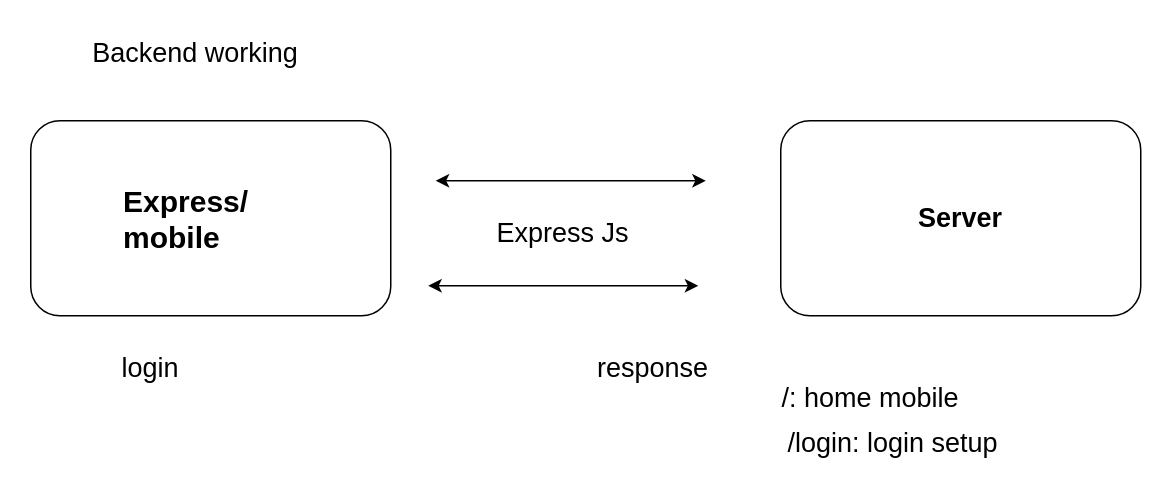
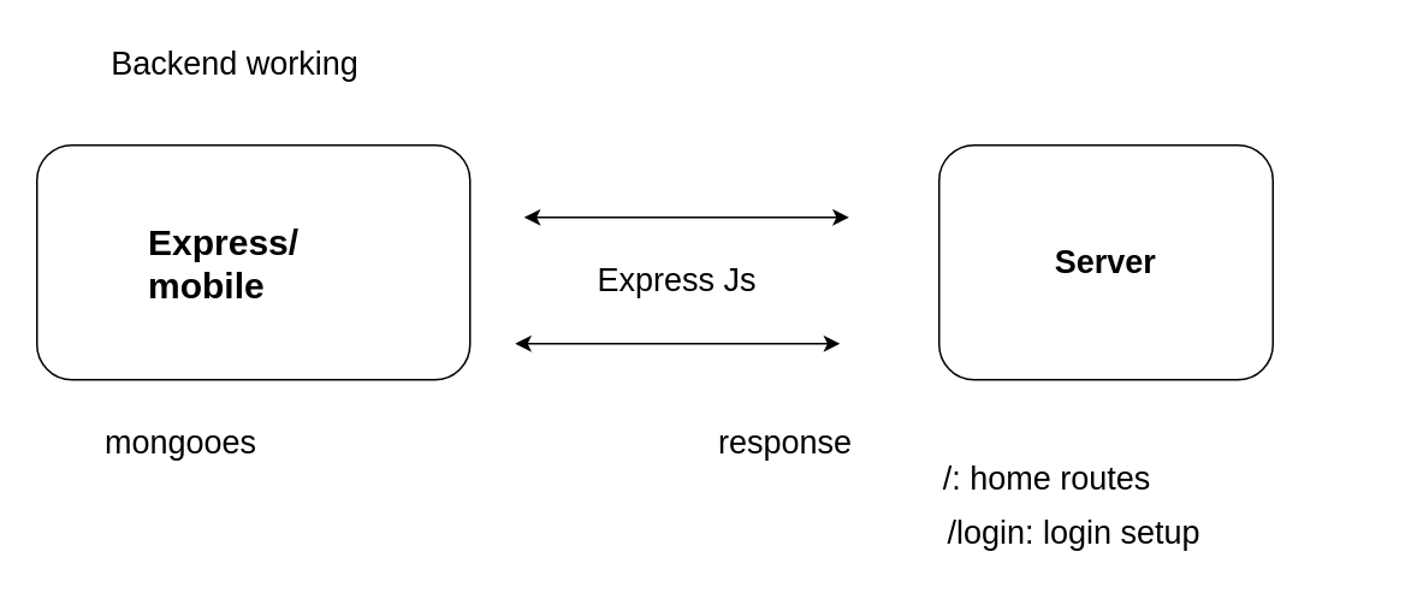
- <mxCell id="3" value="&lt;span style=&quot;font-size: 18px;&quot;&gt;&lt;b&gt;Server&lt;/b&gt;&lt;/span&gt;" style="rounded=1;whiteSpace=wrap;html=1;align=center;" vertex="1" parent="1"><mxGeometry x="520" y="80" width="240" height="130" as="geometry" /></mxCell>
+ <mxCell id="3" value="&lt;span style=&quot;font-size: 18px;&quot;&gt;&lt;b&gt;Server&lt;/b&gt;&lt;/span&gt;" style="rounded=1;whiteSpace=wrap;html=1;align=center;" vertex="1" parent="1"><mxGeometry x="520" y="80" width="185" height="130" as="geometry" /></mxCell>
- <mxCell id="11" value="login" style="text;strokeColor=none;align=center;fillColor=none;html=1;verticalAlign=middle;whiteSpace=wrap;rounded=0;fontFamily=Helvetica;fontSize=18;fontColor=default;" vertex="1" parent="1"><mxGeometry x="60" y="230" width="80" height="30" as="geometry" /></mxCell>
+ <mxCell id="11" value="mongooes" style="text;strokeColor=none;align=center;fillColor=none;html=1;verticalAlign=middle;whiteSpace=wrap;rounded=0;fontFamily=Helvetica;fontSize=18;fontColor=default;" vertex="1" parent="1"><mxGeometry x="60" y="230" width="80" height="30" as="geometry" /></mxCell>
- <mxCell id="8" value="/: home mobile" style="text;strokeColor=none;align=center;fillColor=none;html=1;verticalAlign=middle;whiteSpace=wrap;rounded=0;fontFamily=Helvetica;fontSize=18;fontColor=default;" vertex="1" parent="1"><mxGeometry x="500" y="250" width="160" height="30" as="geometry" /></mxCell>
+ <mxCell id="8" value="/: home routes" style="text;strokeColor=none;align=center;fillColor=none;html=1;verticalAlign=middle;whiteSpace=wrap;rounded=0;fontFamily=Helvetica;fontSize=18;fontColor=default;" vertex="1" parent="1"><mxGeometry x="500" y="250" width="160" height="30" as="geometry" /></mxCell>
